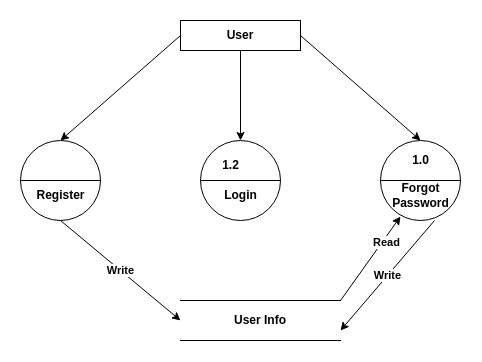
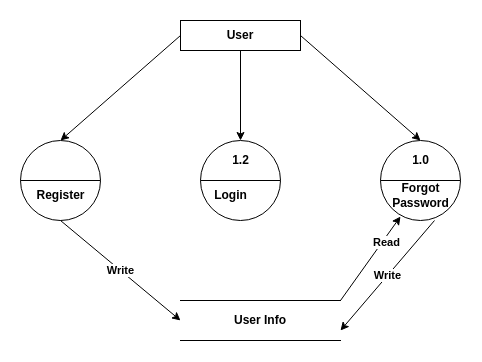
- <mxCell id="7" value="&lt;b&gt;1.2&lt;/b&gt;" style="text;html=1;resizable=0;autosize=1;align=center;verticalAlign=middle;points=[];fillColor=none;strokeColor=none;rounded=0;" vertex="1" parent="1"><mxGeometry x="215" y="155" width="30" height="20" as="geometry" /></mxCell>
+ <mxCell id="7" value="&lt;b&gt;1.2&lt;/b&gt;" style="text;html=1;resizable=0;autosize=1;align=center;verticalAlign=middle;points=[];fillColor=none;strokeColor=none;rounded=0;" vertex="1" parent="1"><mxGeometry x="225" y="150" width="30" height="20" as="geometry" /></mxCell>
- <mxCell id="8" value="&lt;b&gt;Login&lt;br&gt;&lt;/b&gt;" style="text;html=1;resizable=0;autosize=1;align=center;verticalAlign=middle;points=[];fillColor=none;strokeColor=none;rounded=0;" vertex="1" parent="1"><mxGeometry x="215" y="185" width="50" height="20" as="geometry" /></mxCell>
+ <mxCell id="8" value="&lt;b&gt;Login&lt;br&gt;&lt;/b&gt;" style="text;html=1;resizable=0;autosize=1;align=center;verticalAlign=middle;points=[];fillColor=none;strokeColor=none;rounded=0;" vertex="1" parent="1"><mxGeometry x="205" y="185" width="50" height="20" as="geometry" /></mxCell>
